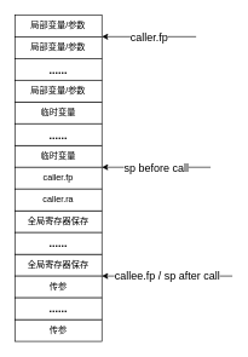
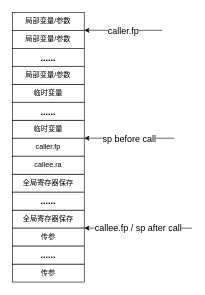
- <mxCell id="15" value="caller.ra" style="rounded=0;whiteSpace=wrap;html=1;" vertex="1" parent="1"><mxGeometry x="20" y="260" width="120" height="30" as="geometry" /></mxCell>
+ <mxCell id="15" value="callee.ra" style="rounded=0;whiteSpace=wrap;html=1;" vertex="1" parent="1"><mxGeometry x="20" y="260" width="120" height="30" as="geometry" /></mxCell>
